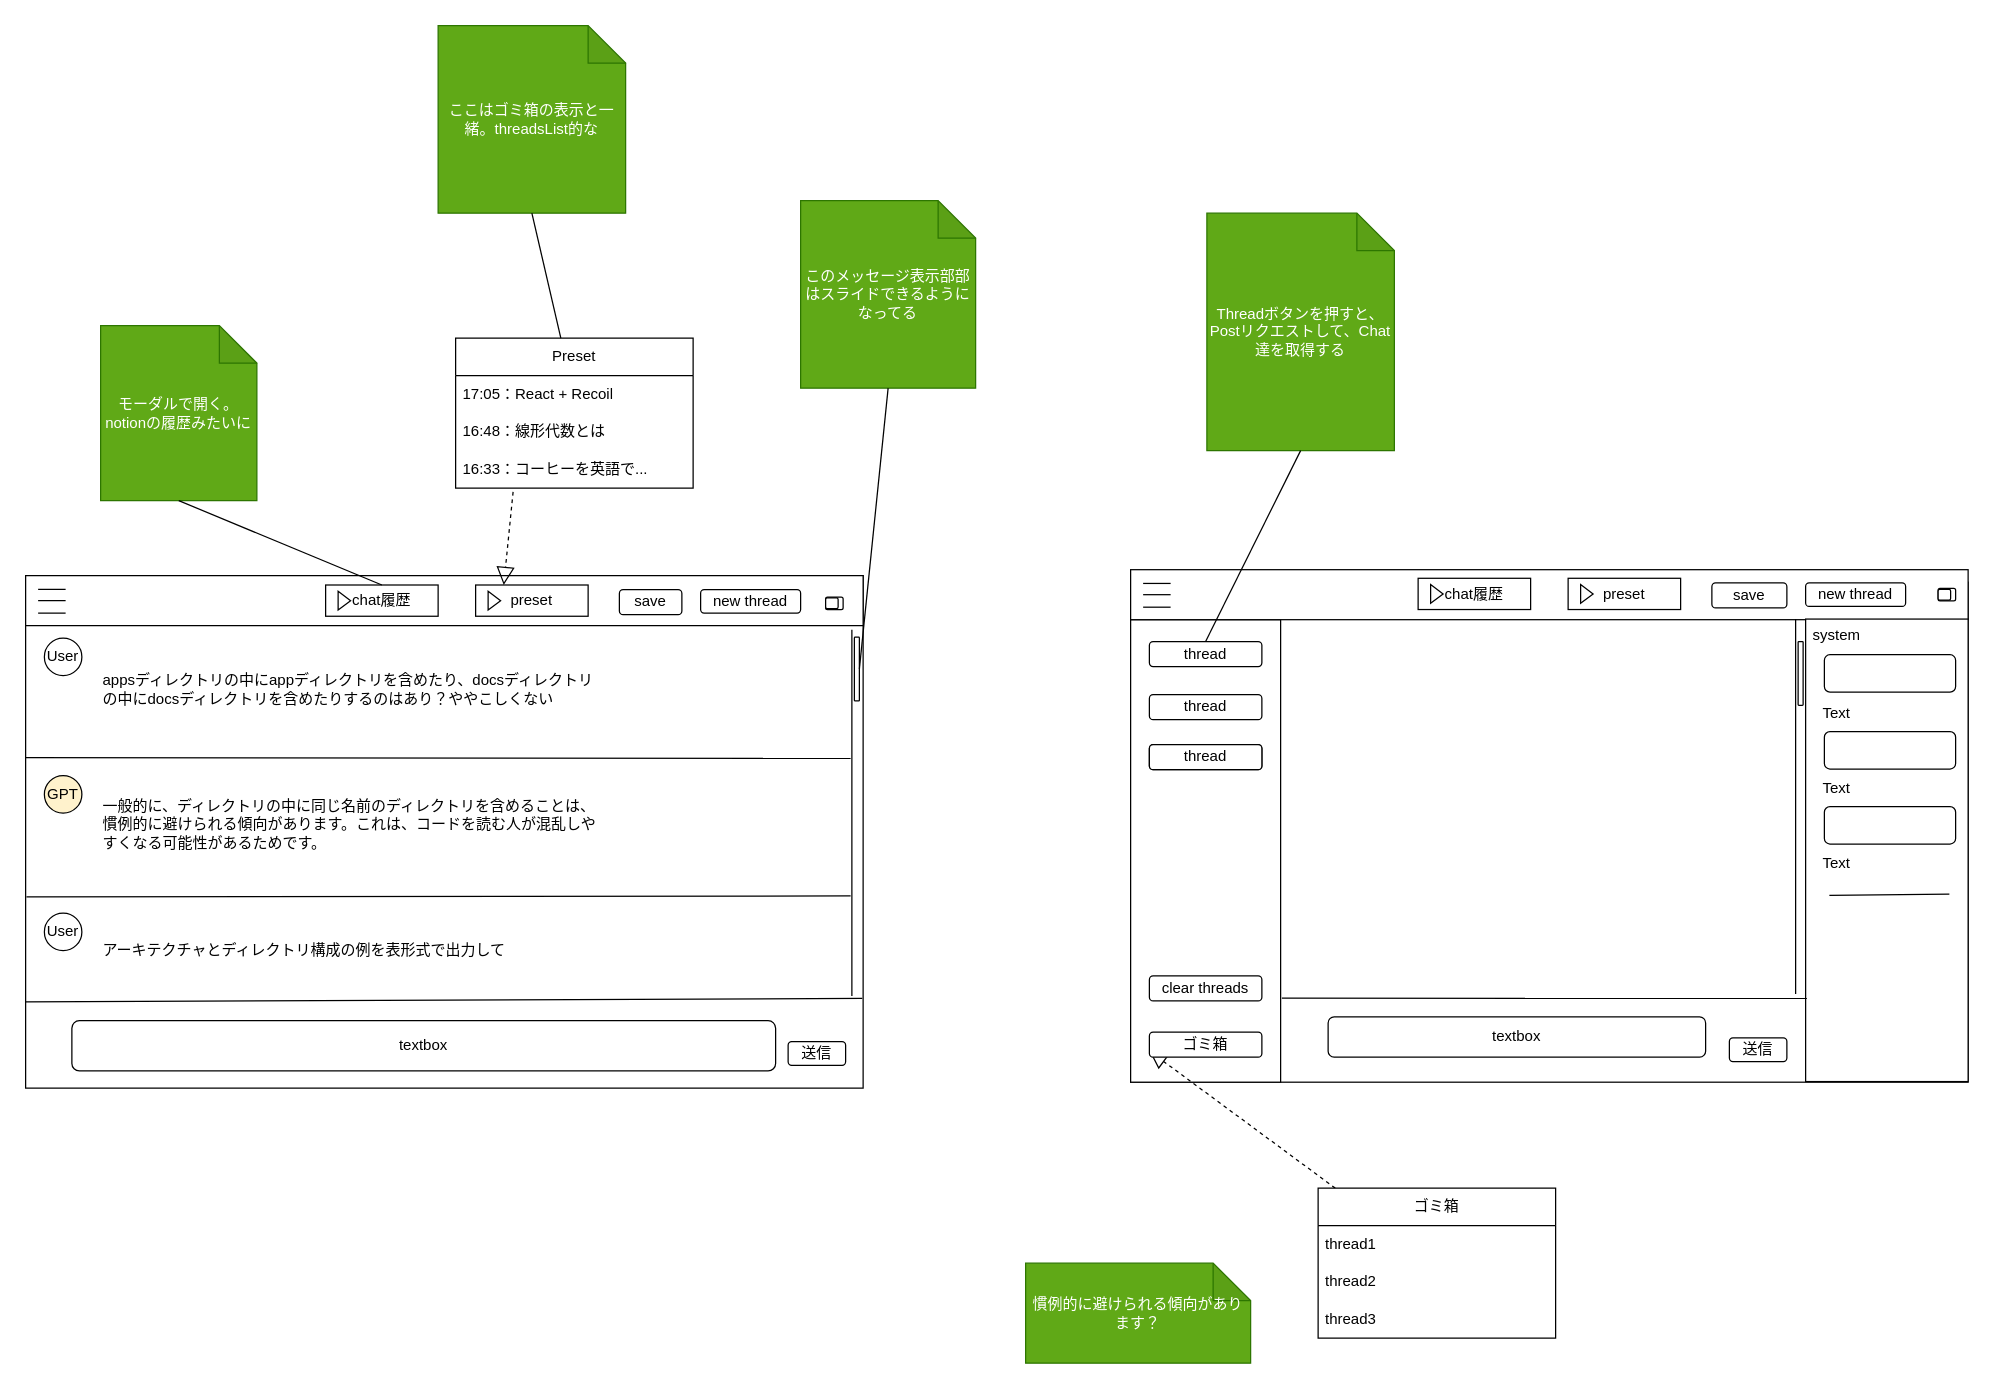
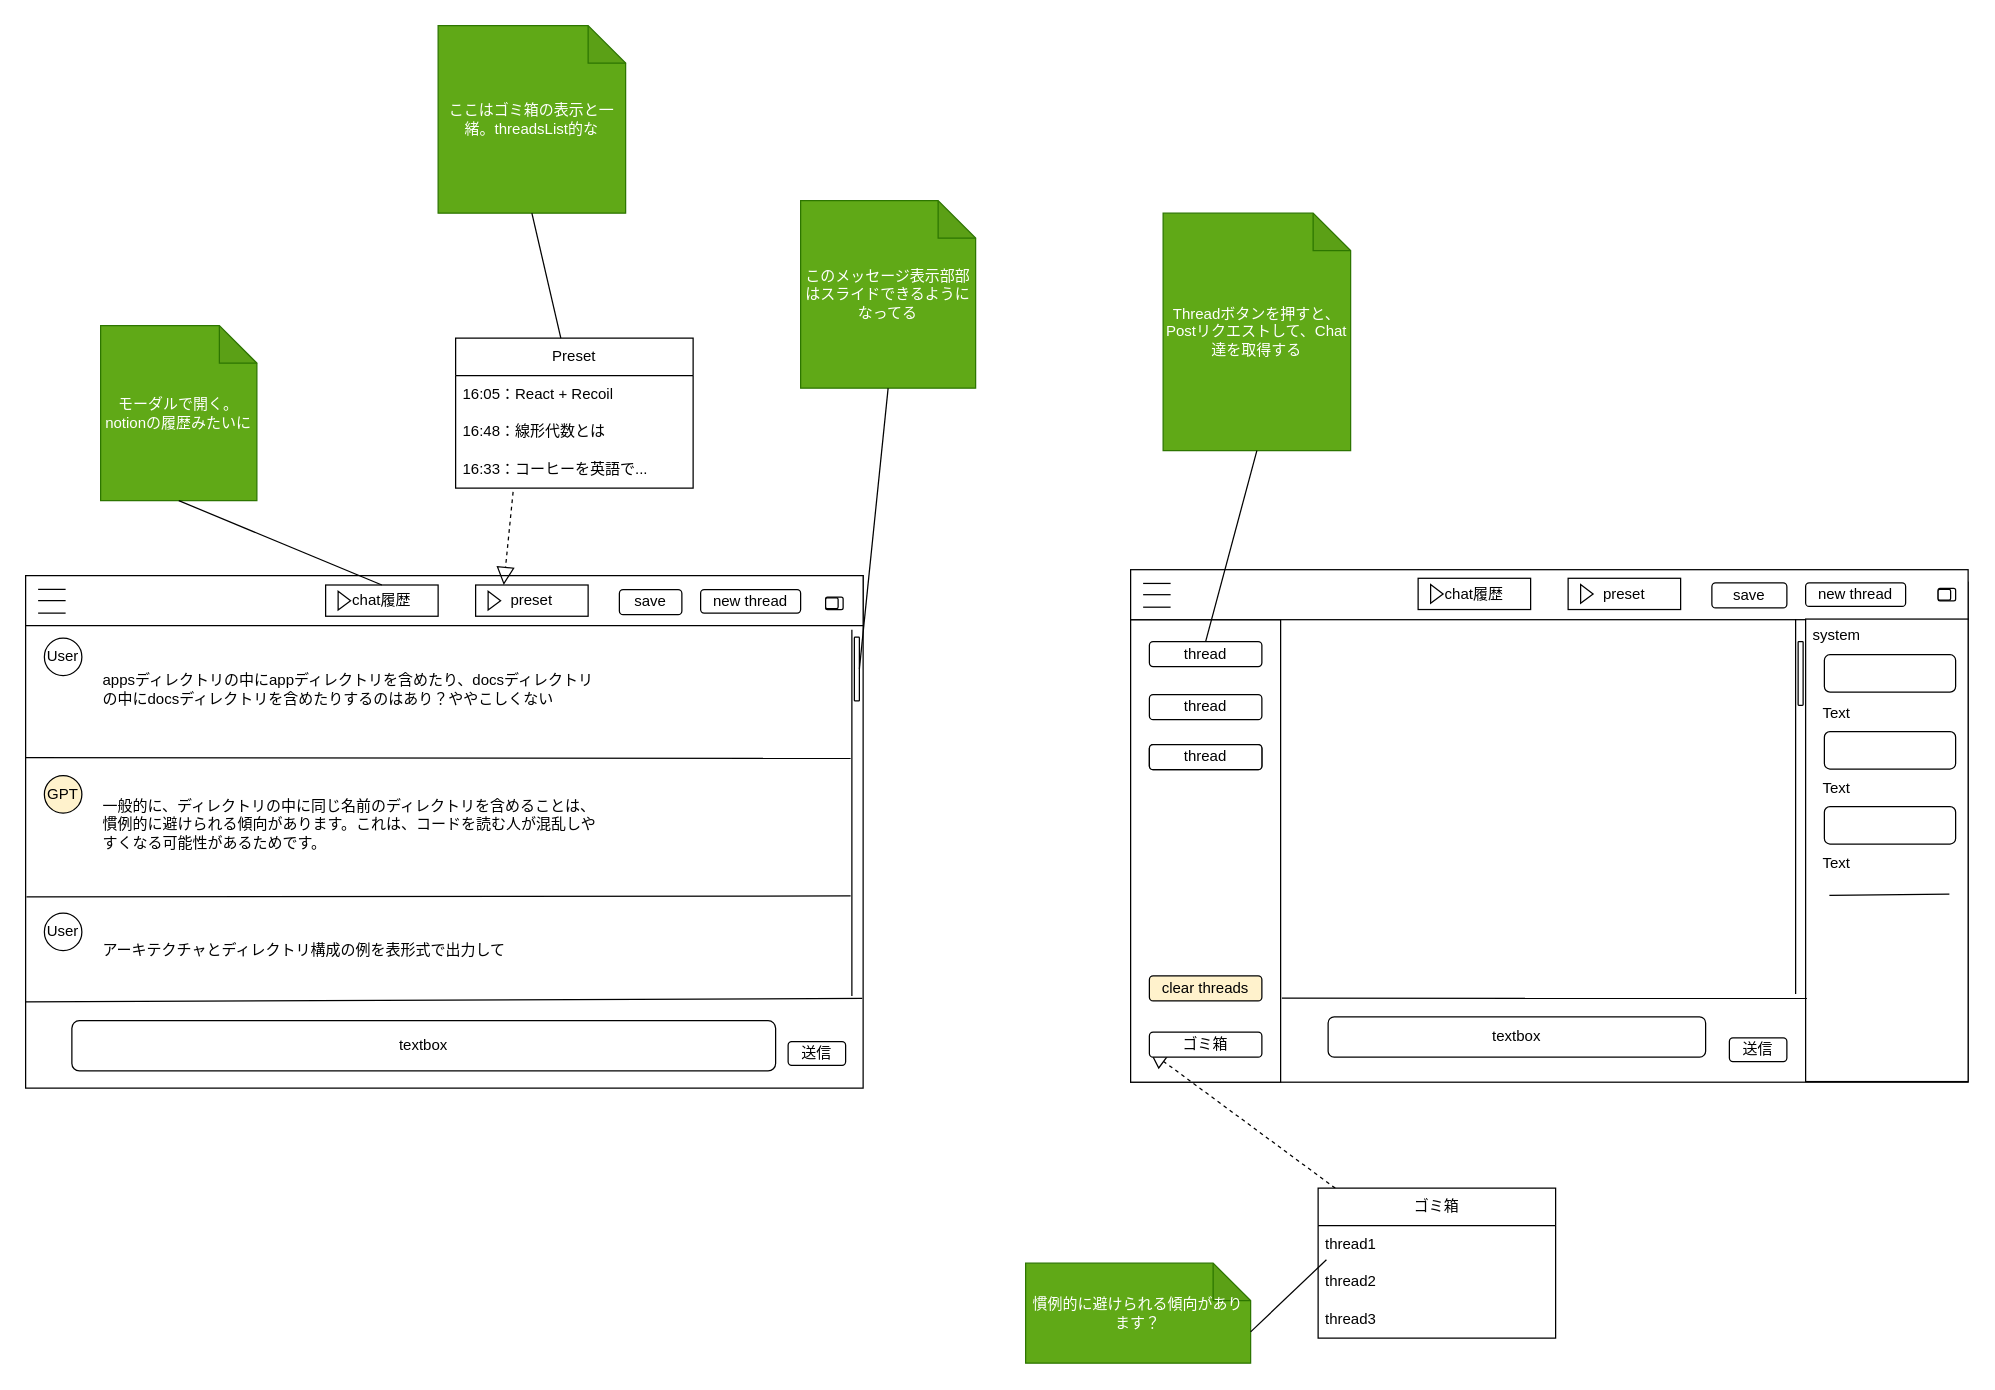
- <mxCell id="18" value="Threadボタンを押すと、Postリクエストして、Chat達を取得する" style="shape=note;whiteSpace=wrap;html=1;backgroundOutline=1;darkOpacity=0.05;fillColor=#60a917;fontColor=#ffffff;strokeColor=#2D7600;align=center;" parent="1" vertex="1"><mxGeometry x="965" y="170" width="150" height="190" as="geometry" /></mxCell>
+ <mxCell id="18" value="Threadボタンを押すと、Postリクエストして、Chat達を取得する" style="shape=note;whiteSpace=wrap;html=1;backgroundOutline=1;darkOpacity=0.05;fillColor=#60a917;fontColor=#ffffff;strokeColor=#2D7600;align=center;" parent="1" vertex="1"><mxGeometry x="930" y="170" width="150" height="190" as="geometry" /></mxCell>
- <mxCell id="61" value="17:05：React + Recoil" style="text;strokeColor=none;fillColor=none;align=left;verticalAlign=middle;spacingLeft=4;spacingRight=4;overflow=hidden;points=[[0,0.5],[1,0.5]];portConstraint=eastwest;rotatable=0;whiteSpace=wrap;html=1;" parent="60" vertex="1"><mxGeometry y="30" width="190" height="30" as="geometry" /></mxCell>
+ <mxCell id="61" value="16:05：React + Recoil" style="text;strokeColor=none;fillColor=none;align=left;verticalAlign=middle;spacingLeft=4;spacingRight=4;overflow=hidden;points=[[0,0.5],[1,0.5]];portConstraint=eastwest;rotatable=0;whiteSpace=wrap;html=1;" parent="60" vertex="1"><mxGeometry y="30" width="190" height="30" as="geometry" /></mxCell>
- <mxCell id="57" value="clear threads" style="rounded=1;whiteSpace=wrap;html=1;" parent="1" vertex="1"><mxGeometry x="919" y="780.25" width="90" height="20" as="geometry" /></mxCell>
+ <mxCell id="57" value="clear threads" style="rounded=1;whiteSpace=wrap;html=1;fillColor=#fff2cc;" parent="1" vertex="1"><mxGeometry x="919" y="780.25" width="90" height="20" as="geometry" /></mxCell>
+ <mxCell id="70" value="" style="endArrow=none;html=1;exitX=0;exitY=0;exitDx=180;exitDy=55;exitPerimeter=0;entryX=0.035;entryY=-0.09;entryDx=0;entryDy=0;entryPerimeter=0;" parent="1" source="69" target="10" edge="1"><mxGeometry width="50" height="50" relative="1" as="geometry"><mxPoint x="1049.5" y="498.86" as="sourcePoint" /><mxPoint x="1203" y="532.75" as="targetPoint" /></mxGeometry></mxCell>
